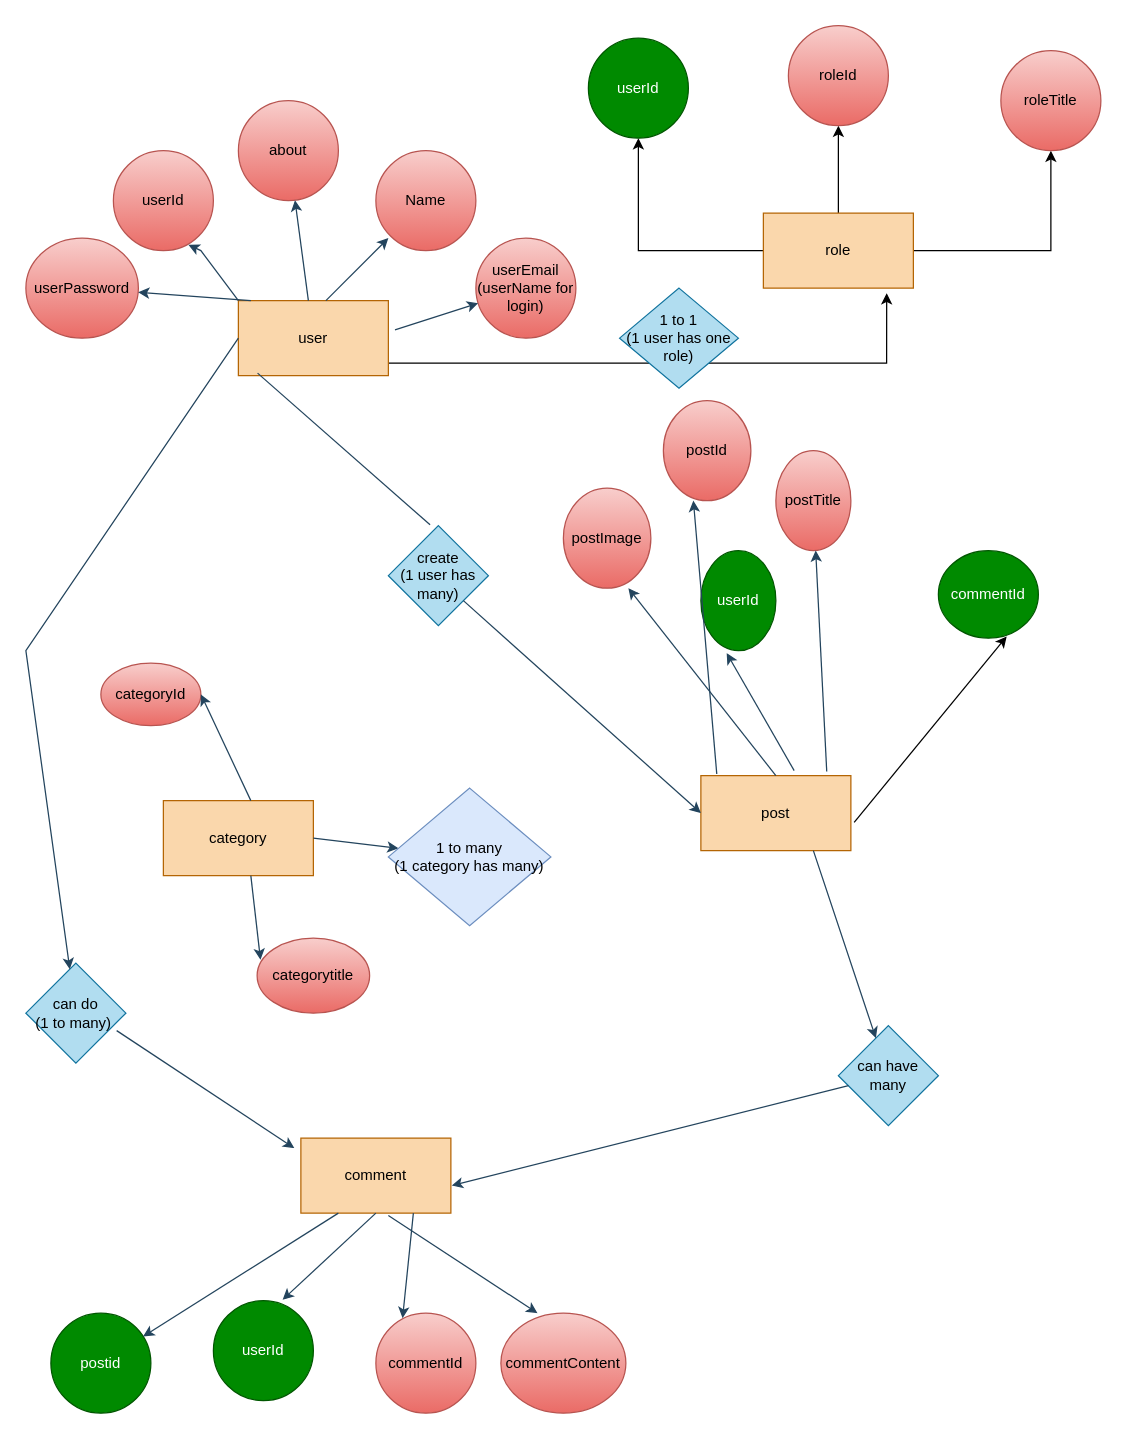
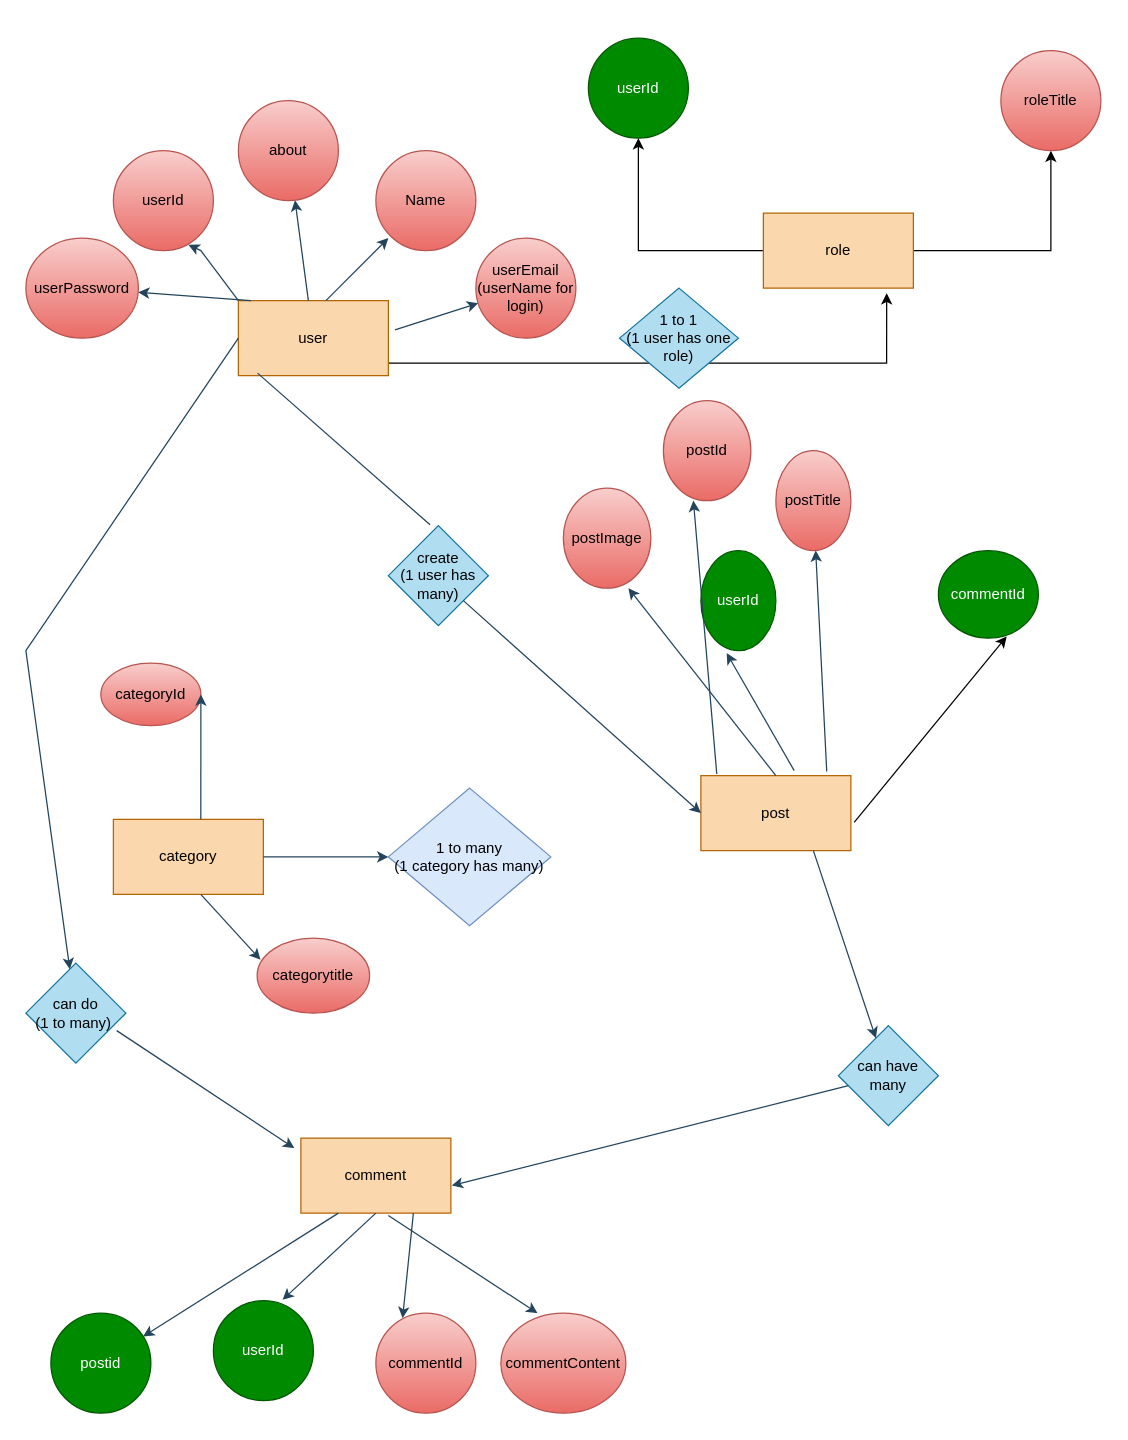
- <mxCell id="56" value="roleId" style="ellipse;whiteSpace=wrap;html=1;fillColor=#f8cecc;strokeColor=#b85450;gradientColor=#ea6b66;" vertex="1" parent="1"><mxGeometry x="630" y="20" width="80" height="80" as="geometry" /></mxCell>
- <mxCell id="52" value="" style="edgeStyle=orthogonalEdgeStyle;rounded=0;orthogonalLoop=1;jettySize=auto;html=1;" edge="1" parent="1" source="55" target="56"><mxGeometry relative="1" as="geometry" /></mxCell>
- <mxCell id="41" value="category" style="rounded=0;whiteSpace=wrap;html=1;strokeColor=#b46504;fillColor=#fad7ac;" parent="1" vertex="1"><mxGeometry x="130" y="640" width="120" height="60" as="geometry" /></mxCell>
+ <mxCell id="41" value="category" style="rounded=0;whiteSpace=wrap;html=1;strokeColor=#b46504;fillColor=#fad7ac;" parent="1" vertex="1"><mxGeometry x="90" y="655" width="120" height="60" as="geometry" /></mxCell>
